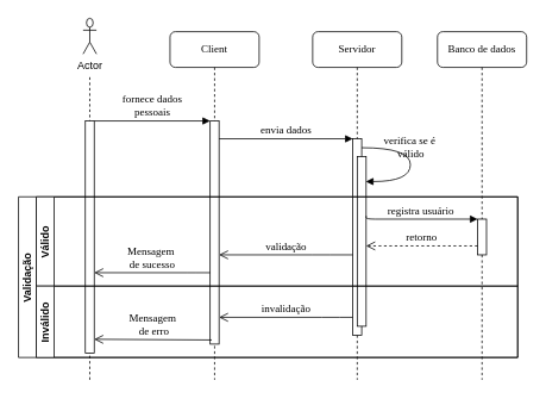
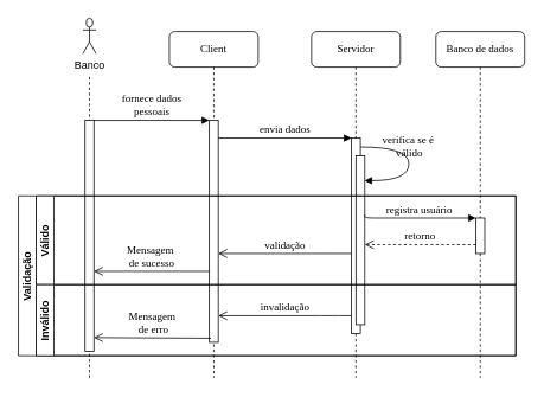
- <mxCell id="14" value="Actor" style="shape=umlActor;verticalLabelPosition=bottom;verticalAlign=top;html=1;outlineConnect=0;" parent="1" vertex="1"><mxGeometry x="92.5" y="20" width="15" height="40" as="geometry" /></mxCell>
+ <mxCell id="14" value="Banco" style="shape=umlActor;verticalLabelPosition=bottom;verticalAlign=top;html=1;outlineConnect=0;" parent="1" vertex="1"><mxGeometry x="92.5" y="20" width="15" height="40" as="geometry" /></mxCell>
